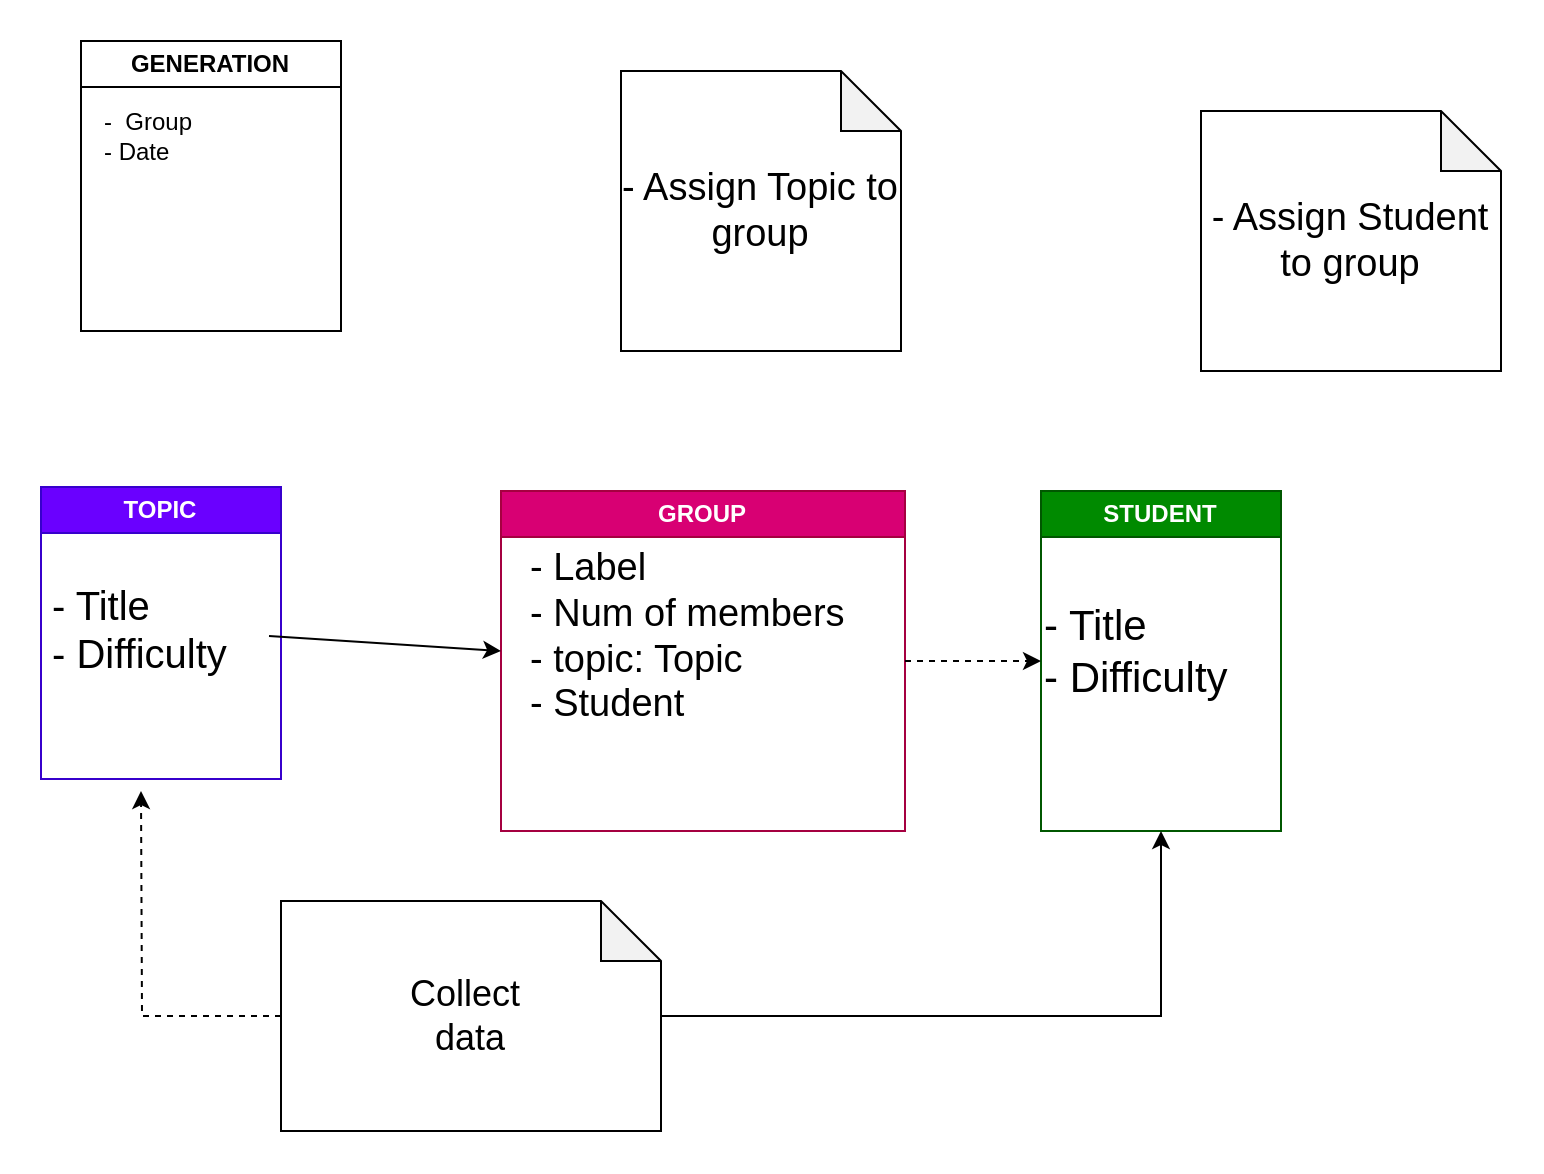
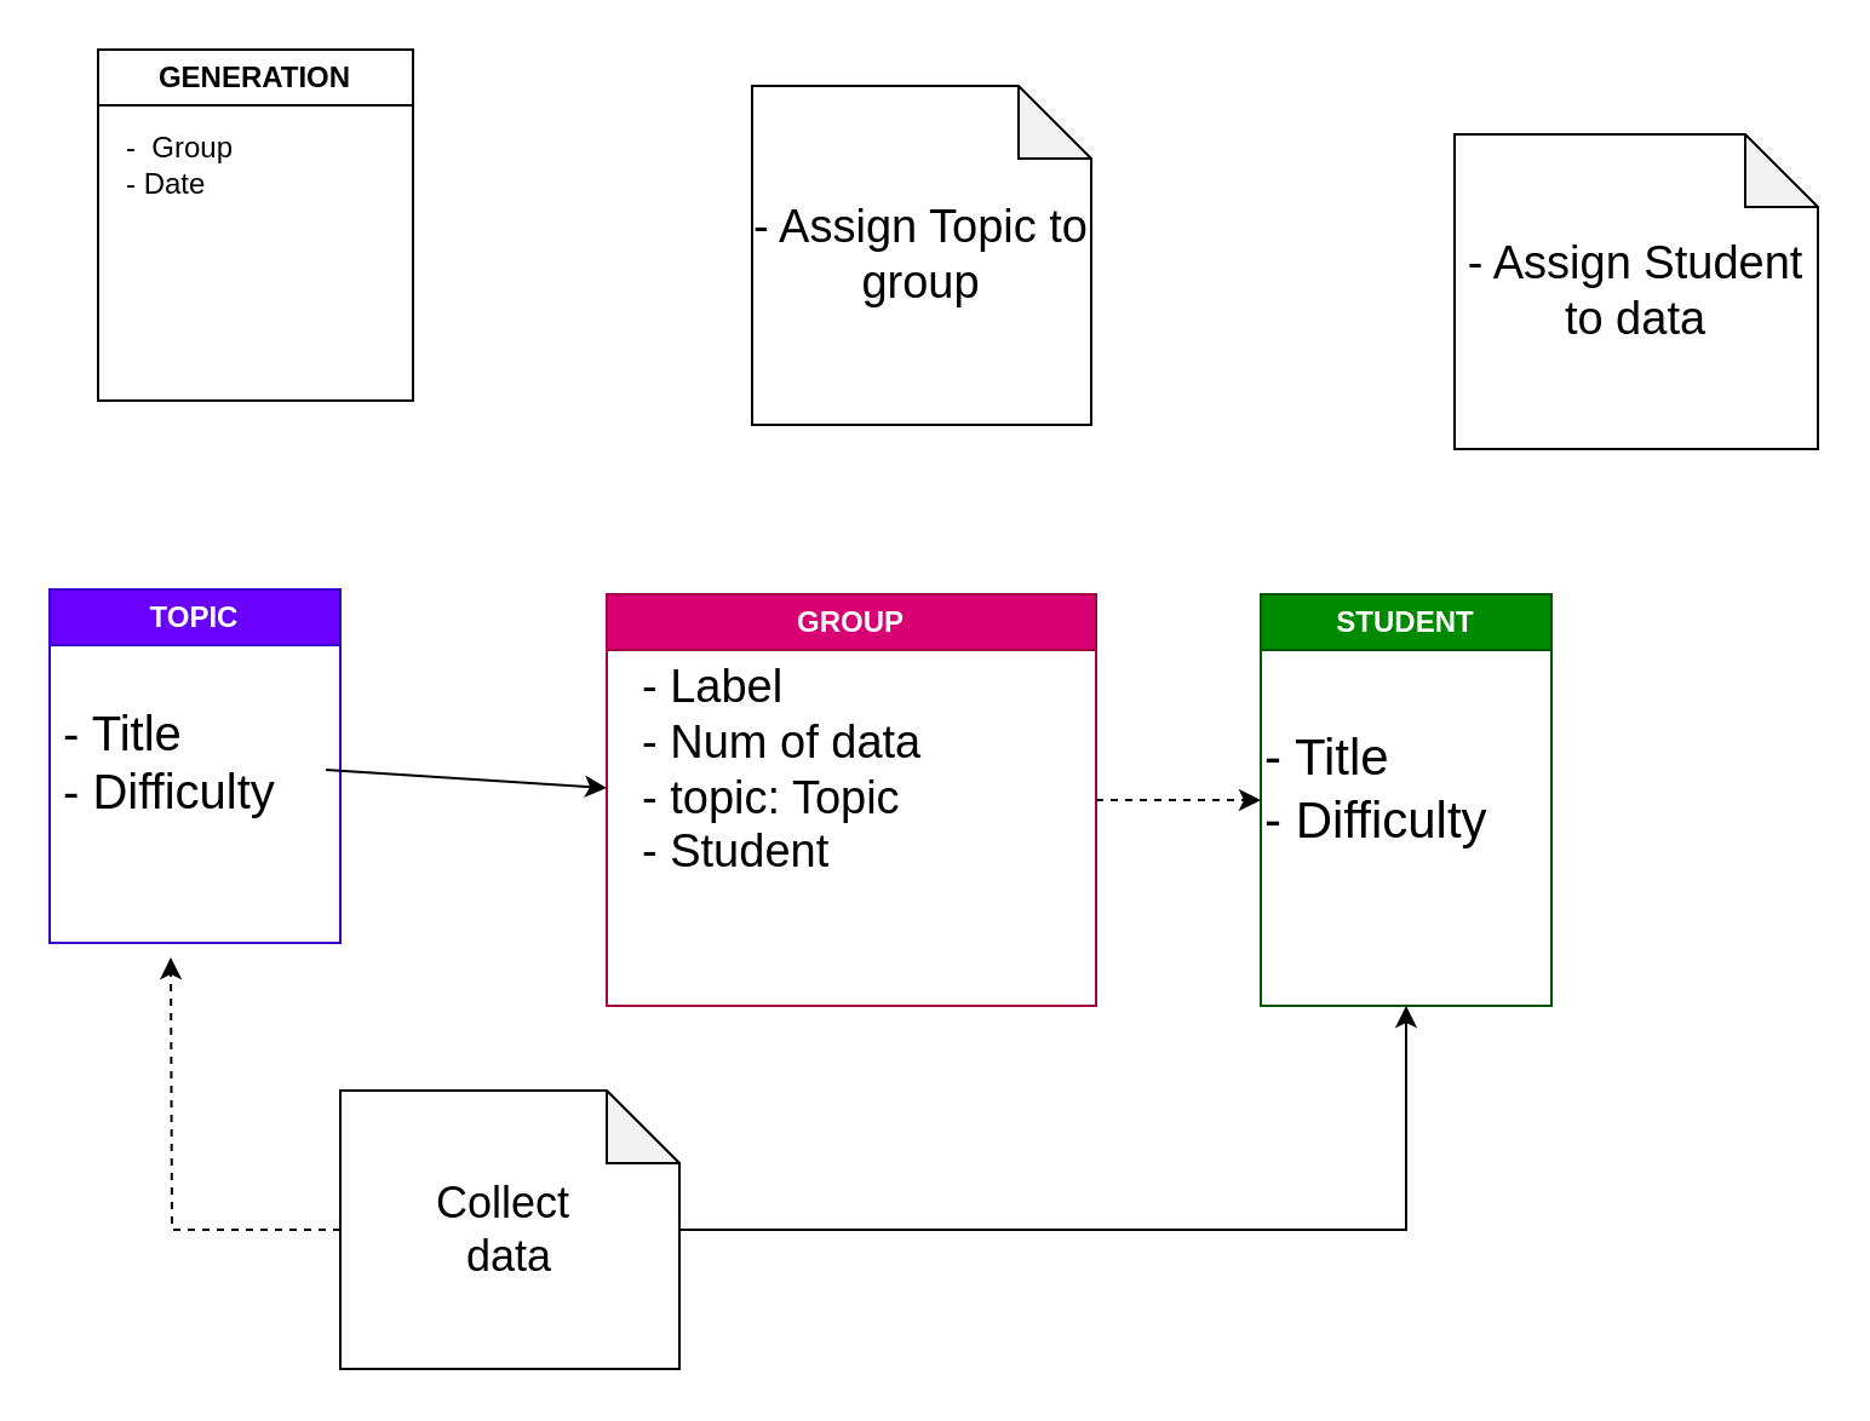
- <mxCell id="12" value="- Assign Student to group" style="shape=note;whiteSpace=wrap;html=1;backgroundOutline=1;darkOpacity=0.05;fontSize=19;" parent="1" vertex="1"><mxGeometry x="600" y="55" width="150" height="130" as="geometry" /></mxCell>
+ <mxCell id="12" value="- Assign Student to data" style="shape=note;whiteSpace=wrap;html=1;backgroundOutline=1;darkOpacity=0.05;fontSize=19;" parent="1" vertex="1"><mxGeometry x="600" y="55" width="150" height="130" as="geometry" /></mxCell>
- <mxCell id="5" value="- Label&lt;div&gt;- Num of members&lt;/div&gt;&lt;div&gt;- topic: Topic&lt;/div&gt;&lt;div&gt;- Student&lt;/div&gt;" style="text;html=1;align=left;verticalAlign=middle;resizable=0;points=[];autosize=1;strokeColor=none;fillColor=none;fontSize=19;" parent="4" vertex="1"><mxGeometry x="13" y="23" width="180" height="100" as="geometry" /></mxCell>
+ <mxCell id="5" value="- Label&lt;div&gt;- Num of data&lt;/div&gt;&lt;div&gt;- topic: Topic&lt;/div&gt;&lt;div&gt;- Student&lt;/div&gt;" style="text;html=1;align=left;verticalAlign=middle;resizable=0;points=[];autosize=1;strokeColor=none;fillColor=none;fontSize=19;" parent="4" vertex="1"><mxGeometry x="13" y="23" width="180" height="100" as="geometry" /></mxCell>
- <mxCell id="10" value="Collect&amp;nbsp;&lt;div&gt;data&lt;/div&gt;" style="shape=note;whiteSpace=wrap;html=1;backgroundOutline=1;darkOpacity=0.05;fontSize=18;" parent="1" vertex="1"><mxGeometry x="140" y="450" width="190" height="115" as="geometry" /></mxCell>
+ <mxCell id="10" value="Collect&amp;nbsp;&lt;div&gt;data&lt;/div&gt;" style="shape=note;whiteSpace=wrap;html=1;backgroundOutline=1;darkOpacity=0.05;fontSize=18;" parent="1" vertex="1"><mxGeometry x="140" y="450" width="140" height="115" as="geometry" /></mxCell>
